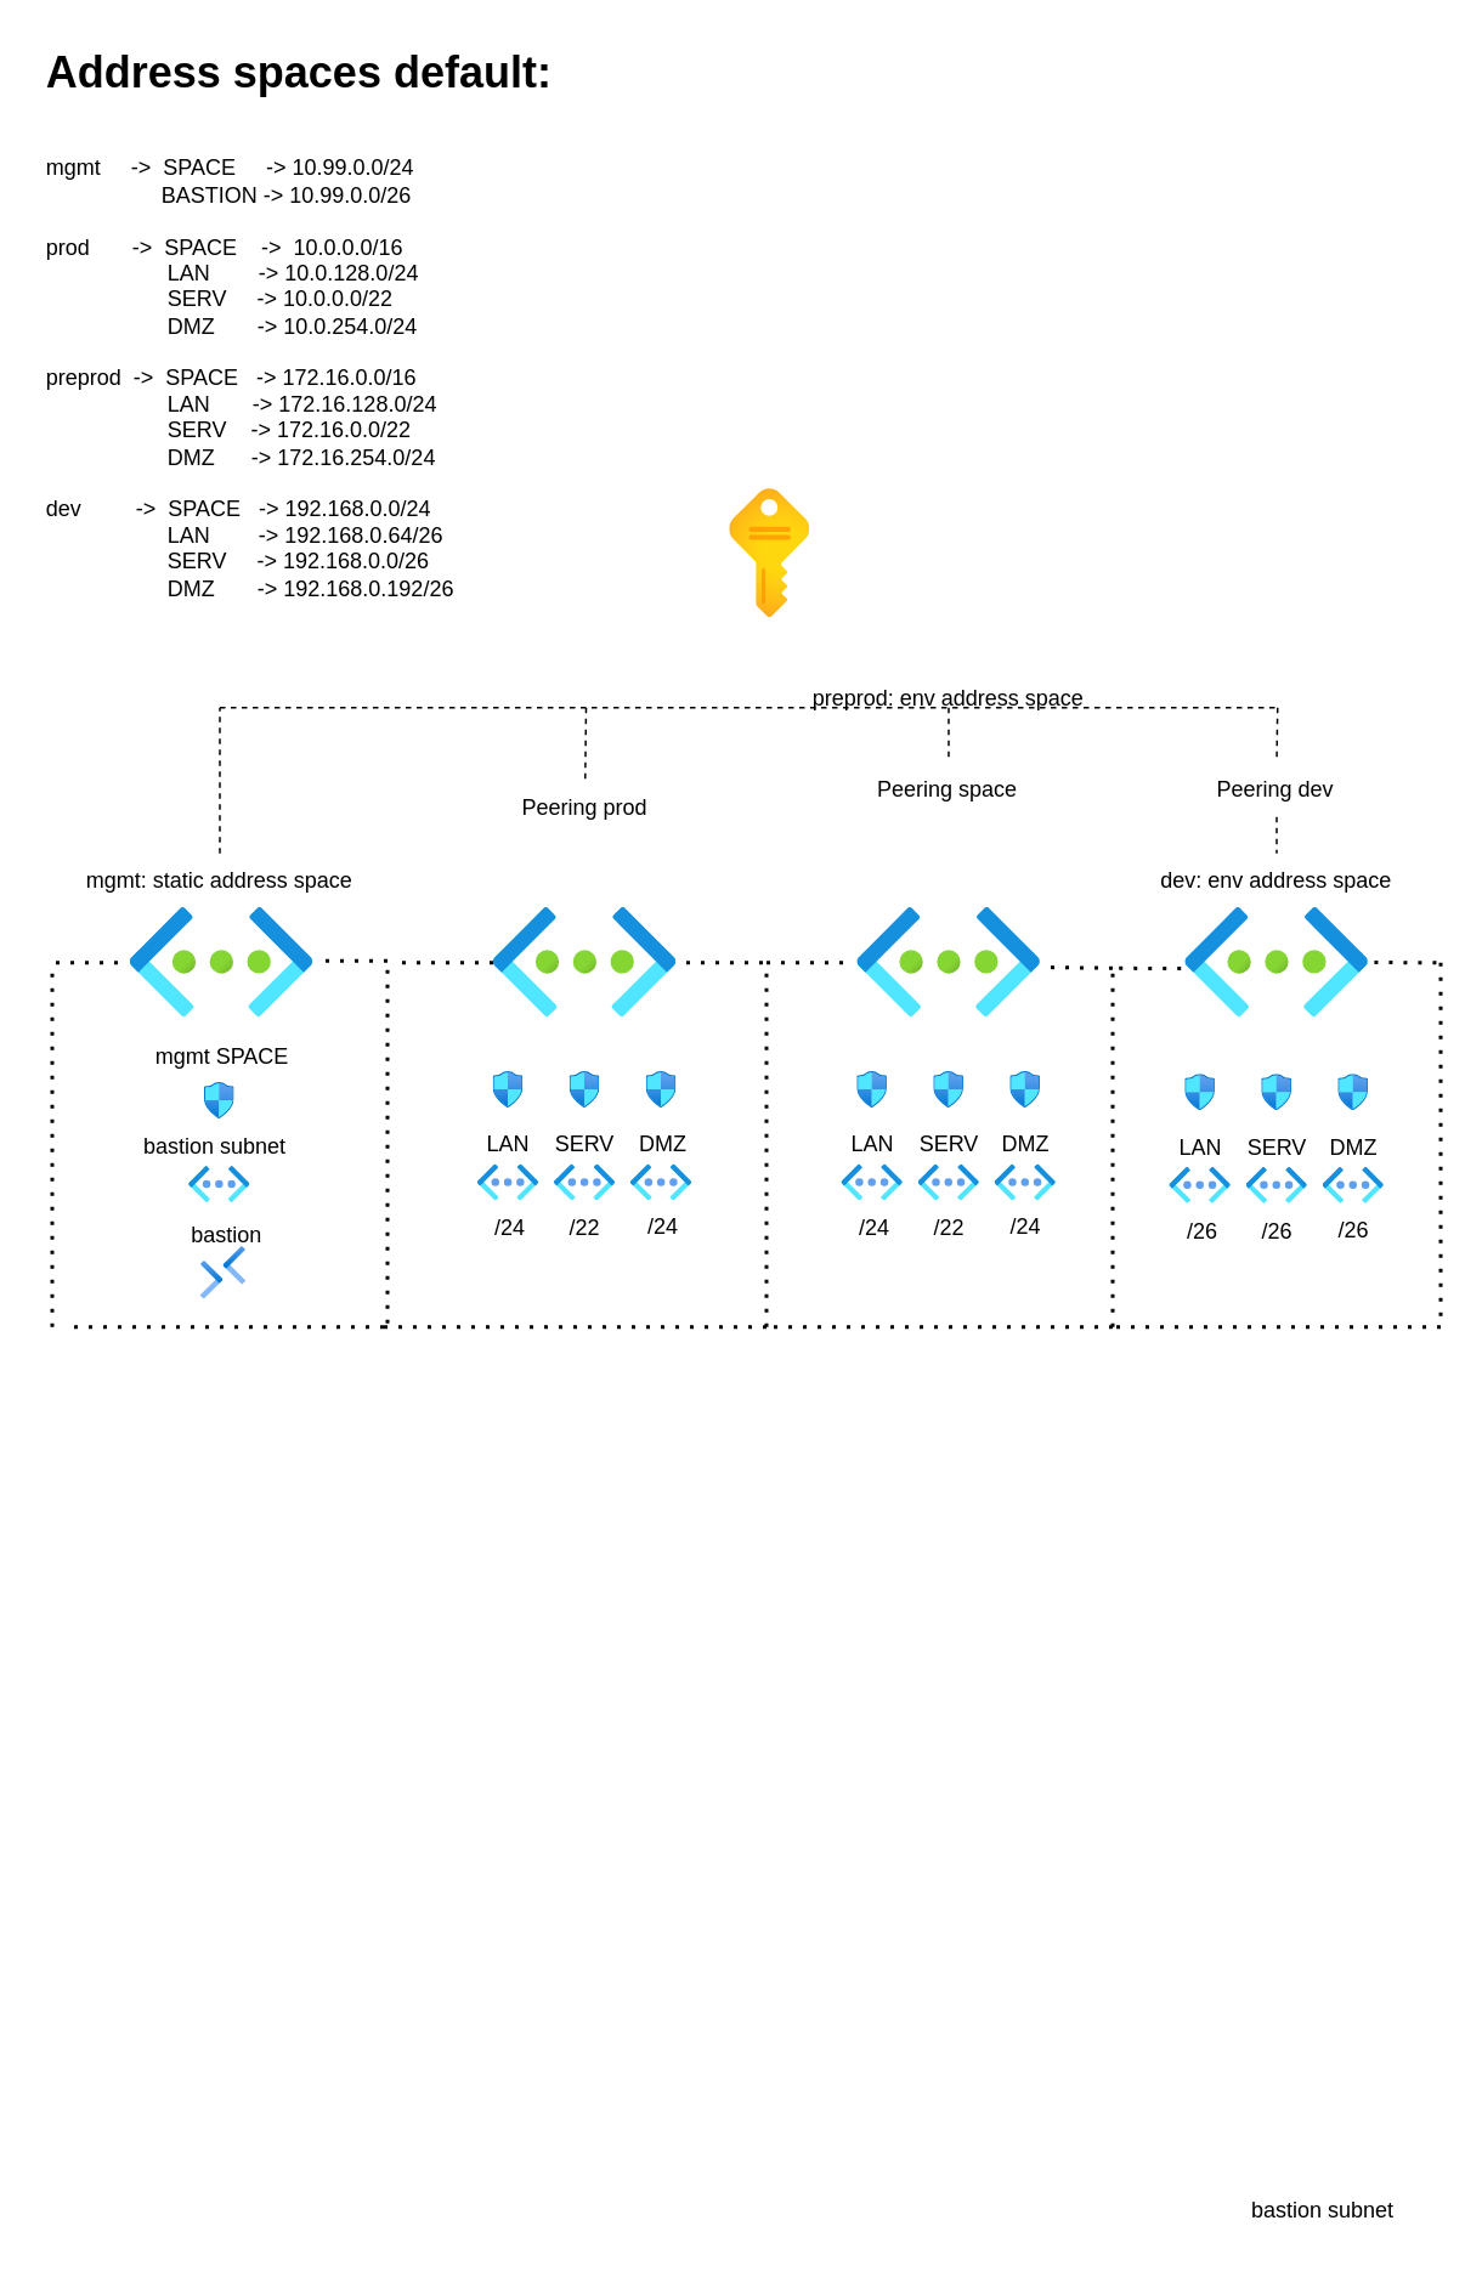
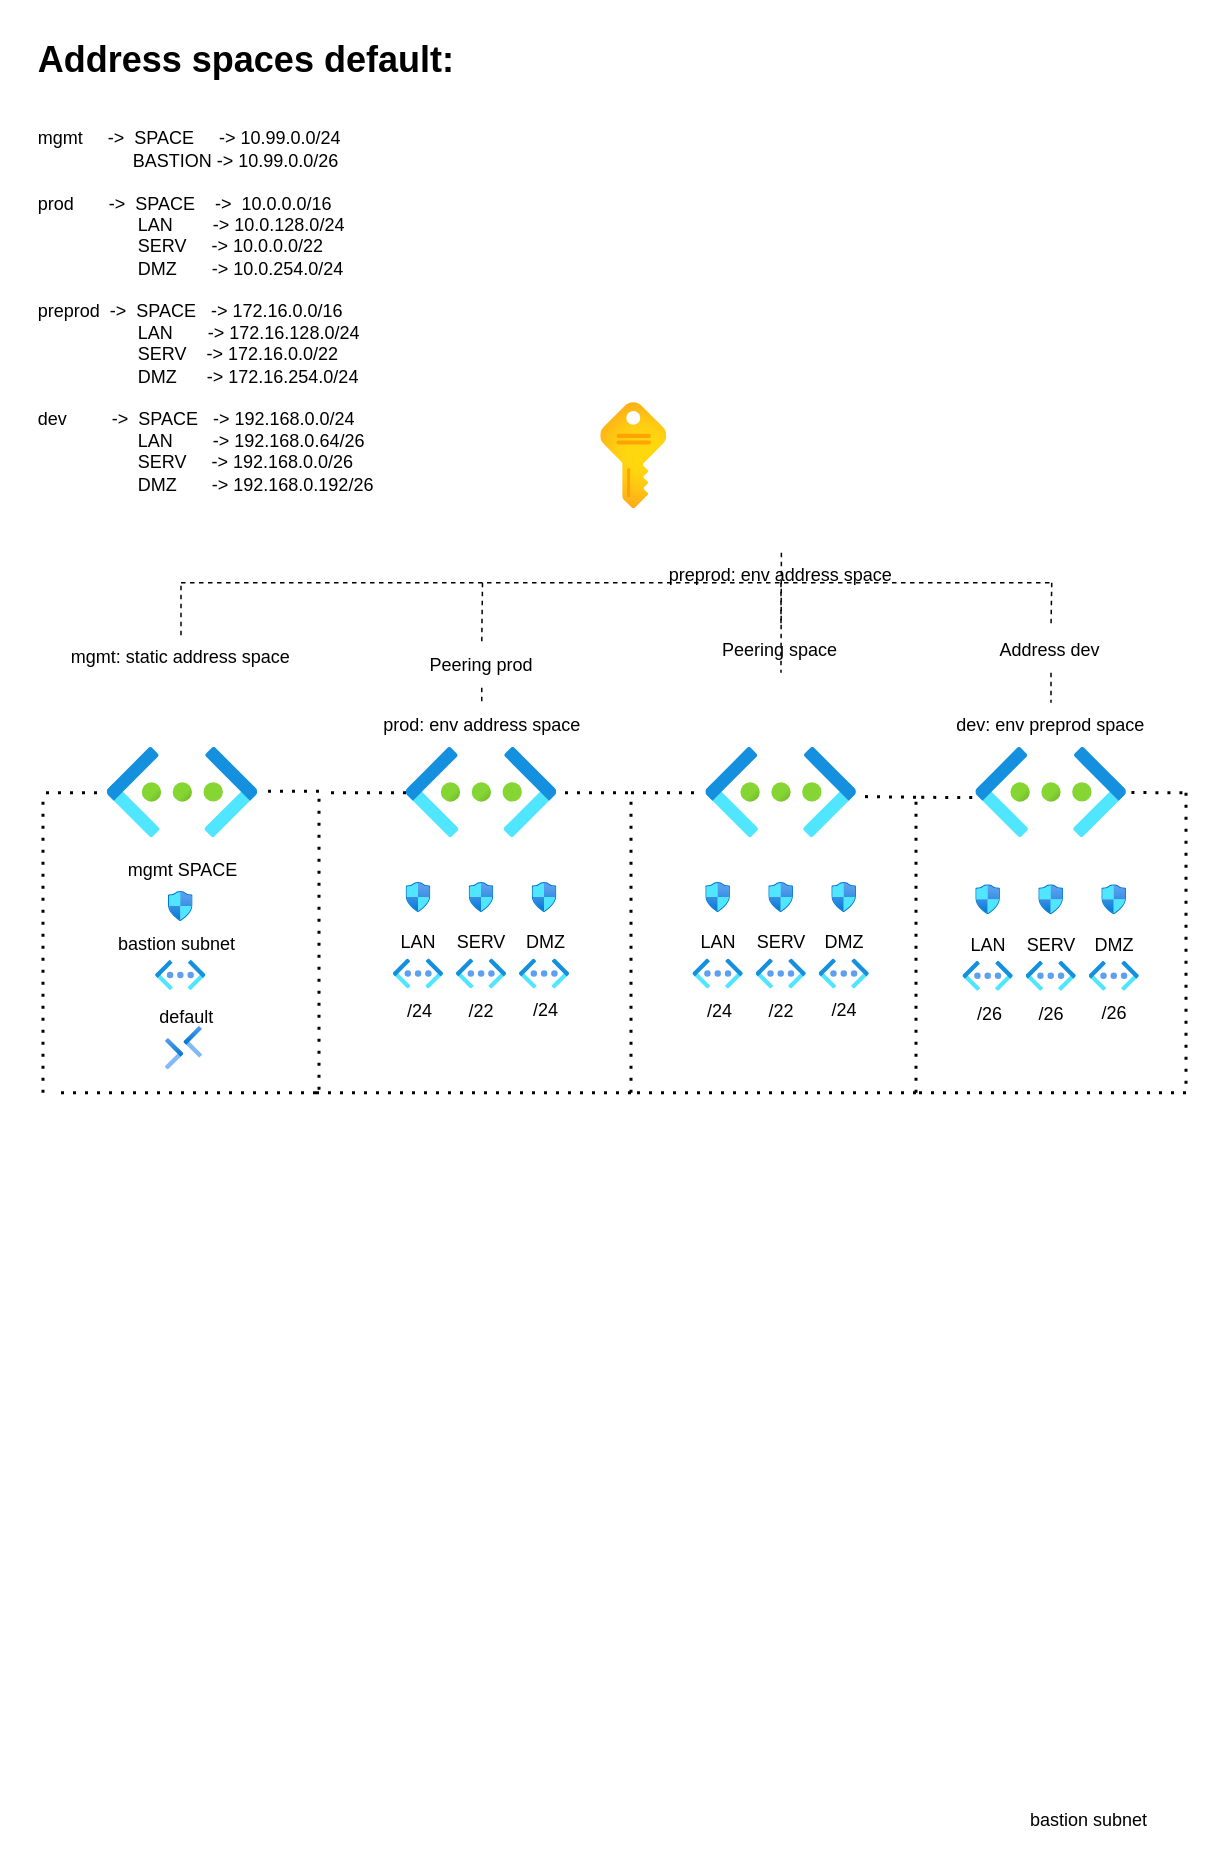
+ <mxCell id="69" value="" style="endArrow=none;dashed=1;html=1;rounded=0;entryX=0.5;entryY=1;entryDx=0;entryDy=0;exitX=0.5;exitY=0;exitDx=0;exitDy=0;" parent="1" source="19" target="65" edge="1"><mxGeometry width="50" height="50" relative="1" as="geometry"><mxPoint x="460" y="818" as="sourcePoint" /><mxPoint x="510" y="768" as="targetPoint" /></mxGeometry></mxCell>
- <mxCell id="66" value="Peering dev" style="text;html=1;strokeColor=none;fillColor=none;align=center;verticalAlign=middle;whiteSpace=wrap;rounded=0;" parent="1" vertex="1"><mxGeometry x="660.25" y="418" width="79.49" height="30" as="geometry" /></mxCell>
+ <mxCell id="66" value="Address dev" style="text;html=1;strokeColor=none;fillColor=none;align=center;verticalAlign=middle;whiteSpace=wrap;rounded=0;" parent="1" vertex="1"><mxGeometry x="660.25" y="418" width="79.49" height="30" as="geometry" /></mxCell>
+ <mxCell id="64" value="" style="endArrow=none;dashed=1;html=1;rounded=0;exitX=0.5;exitY=1;exitDx=0;exitDy=0;entryX=0.5;entryY=0;entryDx=0;entryDy=0;" parent="1" source="62" target="18" edge="1"><mxGeometry width="50" height="50" relative="1" as="geometry"><mxPoint x="460" y="448" as="sourcePoint" /><mxPoint x="510" y="398" as="targetPoint" /></mxGeometry></mxCell>
- <mxCell id="17" value="mgmt: static address space" style="text;html=1;strokeColor=none;fillColor=none;align=center;verticalAlign=middle;whiteSpace=wrap;rounded=0;" parent="1" vertex="1"><mxGeometry x="30" y="468" width="180" height="30" as="geometry" /></mxCell>
+ <mxCell id="17" value="mgmt: static address space" style="text;html=1;strokeColor=none;fillColor=none;align=center;verticalAlign=middle;whiteSpace=wrap;rounded=0;" parent="1" vertex="1"><mxGeometry x="30" y="423" width="180" height="30" as="geometry" /></mxCell>
+ <mxCell id="18" value="prod: env address space" style="text;html=1;strokeColor=none;fillColor=none;align=center;verticalAlign=middle;whiteSpace=wrap;rounded=0;" parent="1" vertex="1"><mxGeometry x="230.5" y="468" width="180" height="30" as="geometry" /></mxCell>
- <mxCell id="20" value="dev: env address space" style="text;html=1;strokeColor=none;fillColor=none;align=center;verticalAlign=middle;whiteSpace=wrap;rounded=0;" parent="1" vertex="1"><mxGeometry x="610.25" y="468" width="180" height="30" as="geometry" /></mxCell>
+ <mxCell id="20" value="dev: env preprod space" style="text;html=1;strokeColor=none;fillColor=none;align=center;verticalAlign=middle;whiteSpace=wrap;rounded=0;" parent="1" vertex="1"><mxGeometry x="610.25" y="468" width="180" height="30" as="geometry" /></mxCell>
- <mxCell id="27" value="bastion" style="text;html=1;strokeColor=none;fillColor=none;align=center;verticalAlign=middle;whiteSpace=wrap;rounded=0;" parent="1" vertex="1"><mxGeometry x="93.69" y="663" width="60" height="30" as="geometry" /></mxCell>
+ <mxCell id="27" value="default" style="text;html=1;strokeColor=none;fillColor=none;align=center;verticalAlign=middle;whiteSpace=wrap;rounded=0;" parent="1" vertex="1"><mxGeometry x="93.69" y="663" width="60" height="30" as="geometry" /></mxCell>
